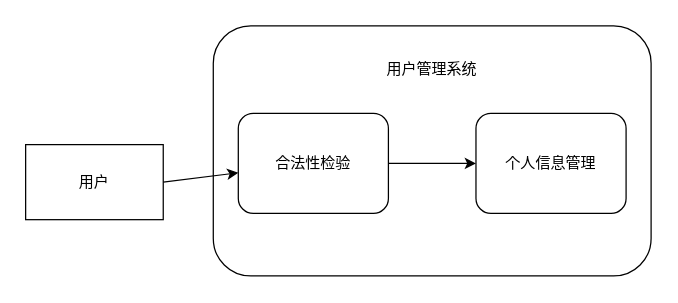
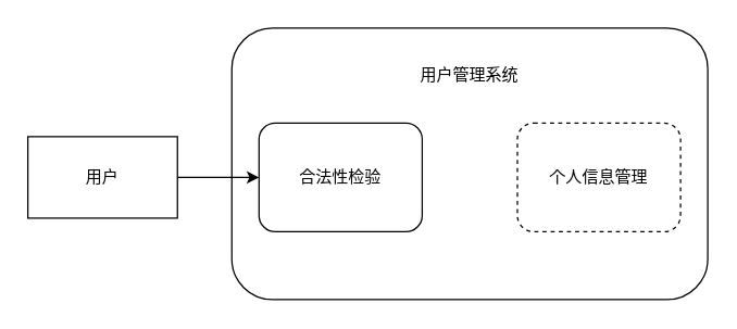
- <mxCell id="7" value="" style="endArrow=classic;html=1;rounded=0;exitX=1;exitY=0.5;exitDx=0;exitDy=0;entryX=0;entryY=0.5;entryDx=0;entryDy=0;" edge="1" parent="1" source="5" target="6"><mxGeometry width="50" height="50" relative="1" as="geometry"><mxPoint x="360" y="200" as="sourcePoint" /><mxPoint x="410" y="150" as="targetPoint" /></mxGeometry></mxCell>
- <mxCell id="6" value="个人信息管理" style="rounded=1;whiteSpace=wrap;html=1;" vertex="1" parent="1"><mxGeometry x="380" y="90" width="120" height="80" as="geometry" /></mxCell>
+ <mxCell id="6" value="个人信息管理" style="rounded=1;whiteSpace=wrap;html=1;dashed=1;" vertex="1" parent="1"><mxGeometry x="380" y="90" width="120" height="80" as="geometry" /></mxCell>
- <mxCell id="3" value="用户" style="rounded=0;whiteSpace=wrap;html=1;" vertex="1" parent="1"><mxGeometry x="20" y="115" width="110" height="60" as="geometry" /></mxCell>
+ <mxCell id="3" value="用户" style="rounded=0;whiteSpace=wrap;html=1;" vertex="1" parent="1"><mxGeometry x="20" y="100" width="110" height="60" as="geometry" /></mxCell>
